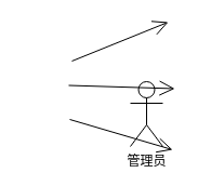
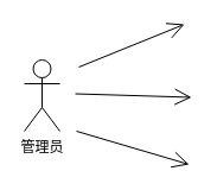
- <mxCell id="2" value="管理员" style="shape=umlActor;verticalLabelPosition=bottom;verticalAlign=top;html=1;" parent="1" vertex="1"><mxGeometry x="120" y="75" width="30" height="60" as="geometry" /></mxCell>
+ <mxCell id="2" value="管理员" style="shape=umlActor;verticalLabelPosition=bottom;verticalAlign=top;html=1;" parent="1" vertex="1"><mxGeometry x="20" y="50" width="30" height="60" as="geometry" /></mxCell>
